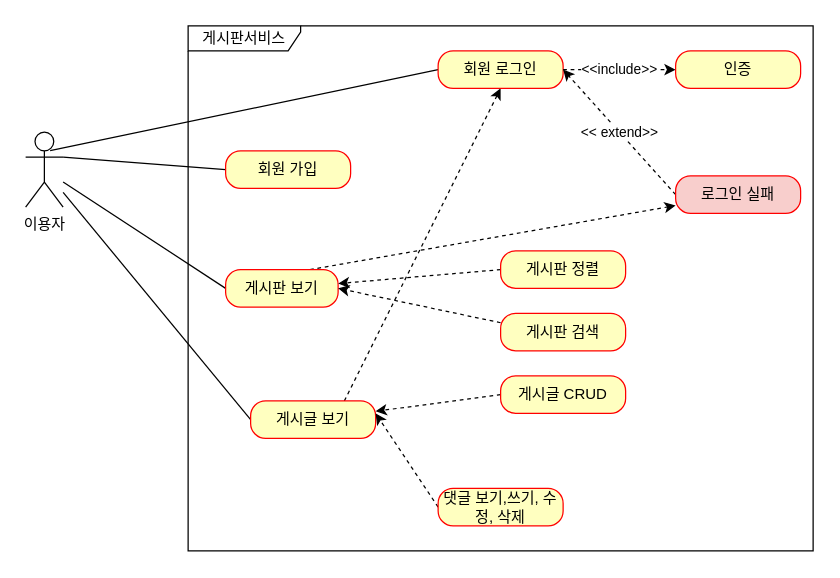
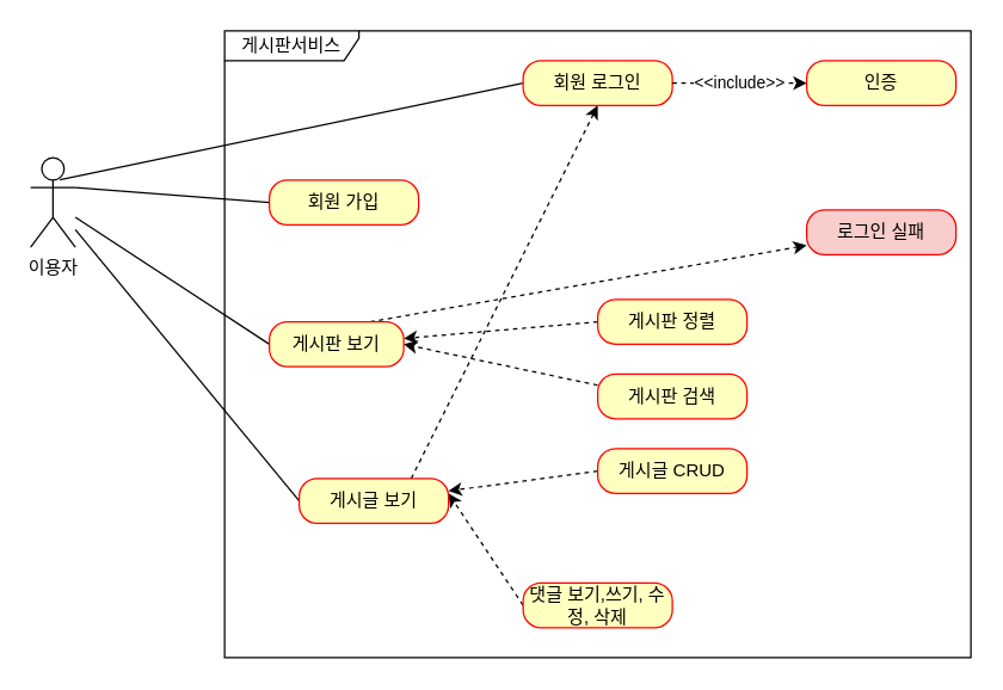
- <mxCell id="16" value="&amp;lt;&amp;lt; extend&amp;gt;&amp;gt;" style="edgeStyle=none;rounded=0;orthogonalLoop=1;jettySize=auto;html=1;exitX=0;exitY=0.5;exitDx=0;exitDy=0;entryX=1;entryY=0.5;entryDx=0;entryDy=0;endArrow=classic;endFill=1;dashed=1;" edge="1" parent="1" source="17" target="13"><mxGeometry relative="1" as="geometry" /></mxCell>
